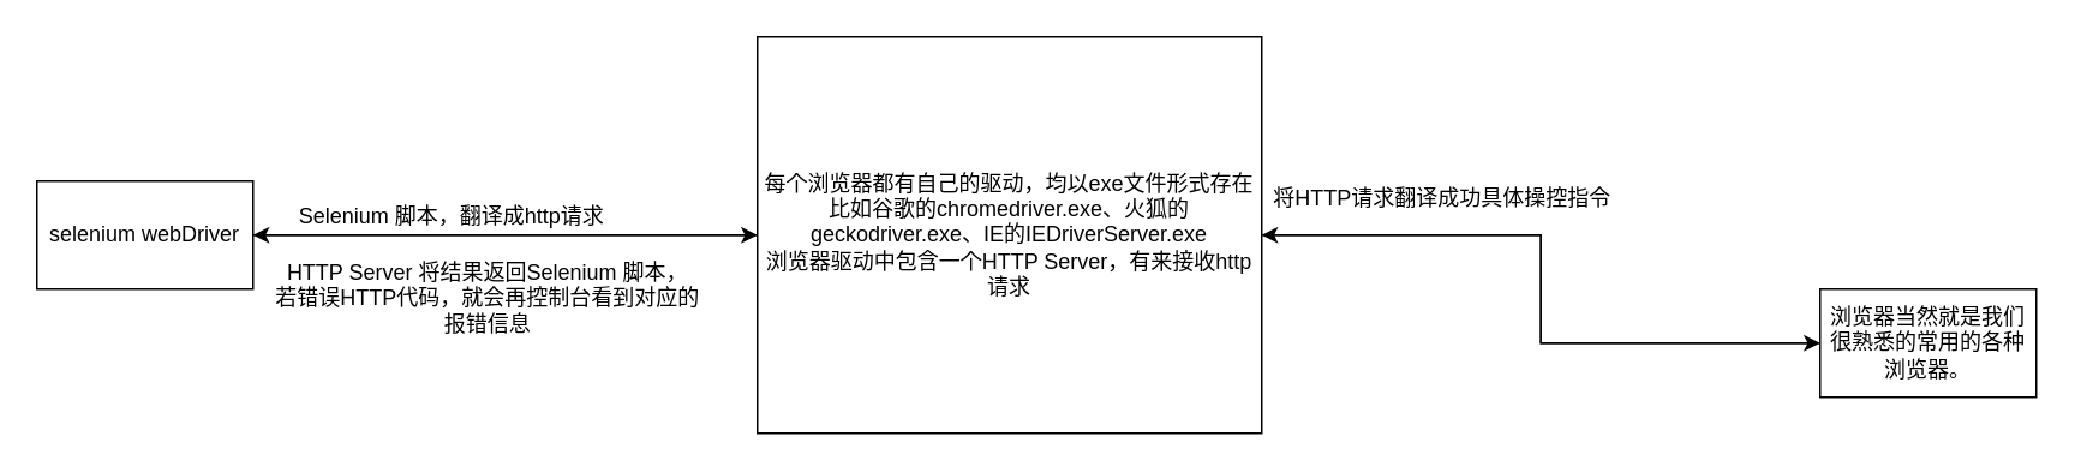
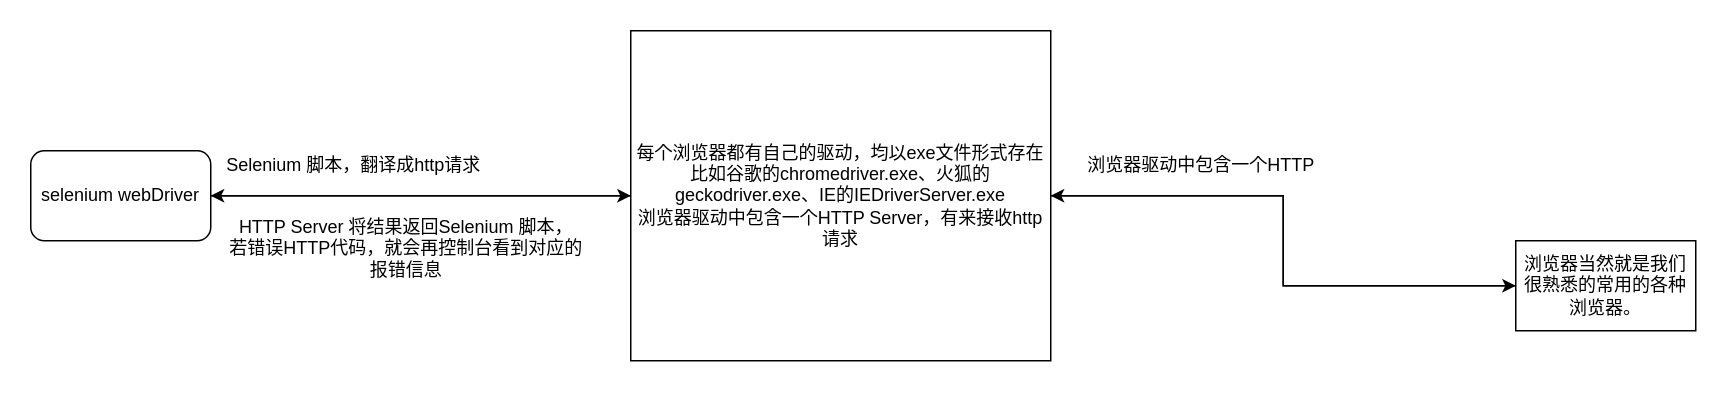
- <mxCell id="10" value="将HTTP请求翻译成功具体操控指令" style="text;html=1;align=center;verticalAlign=middle;resizable=0;points=[];autosize=1;strokeColor=none;fillColor=none;" vertex="1" parent="1"><mxGeometry x="700" y="100" width="200" height="20" as="geometry" /></mxCell>
+ <mxCell id="10" value="浏览器驱动中包含一个HTTP" style="text;html=1;align=center;verticalAlign=middle;resizable=0;points=[];autosize=1;strokeColor=none;fillColor=none;" vertex="1" parent="1"><mxGeometry x="700" y="100" width="200" height="20" as="geometry" /></mxCell>
- <mxCell id="9" value="Selenium 脚本，翻译成http请求" style="text;html=1;align=center;verticalAlign=middle;resizable=0;points=[];autosize=1;strokeColor=none;fillColor=none;" vertex="1" parent="1"><mxGeometry x="160" y="110" width="180" height="20" as="geometry" /></mxCell>
+ <mxCell id="9" value="Selenium 脚本，翻译成http请求" style="text;html=1;align=center;verticalAlign=middle;resizable=0;points=[];autosize=1;strokeColor=none;fillColor=none;" vertex="1" parent="1"><mxGeometry x="145" y="100" width="180" height="20" as="geometry" /></mxCell>
- <mxCell id="8" value="selenium webDriver" style="rounded=0;whiteSpace=wrap;html=1;" vertex="1" parent="1"><mxGeometry x="20" y="100" width="120" height="60" as="geometry" /></mxCell>
+ <mxCell id="8" value="selenium webDriver" style="whiteSpace=wrap;html=1;rounded=1;" vertex="1" parent="1"><mxGeometry x="20" y="100" width="120" height="60" as="geometry" /></mxCell>
